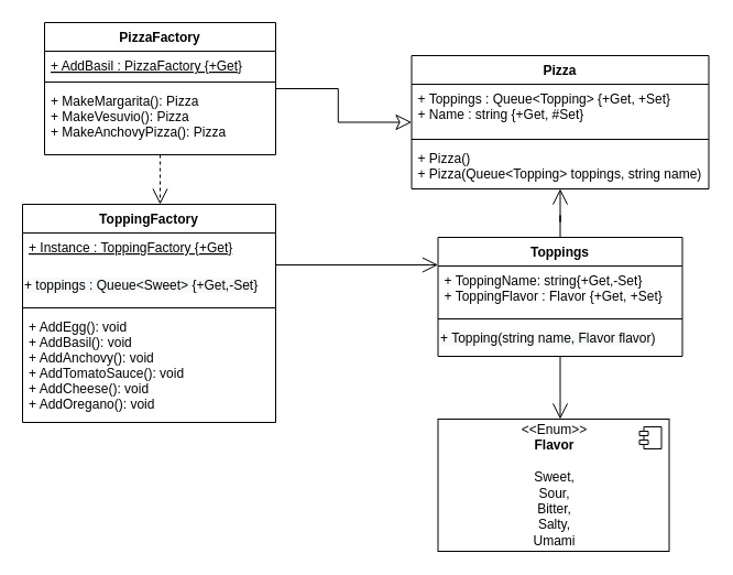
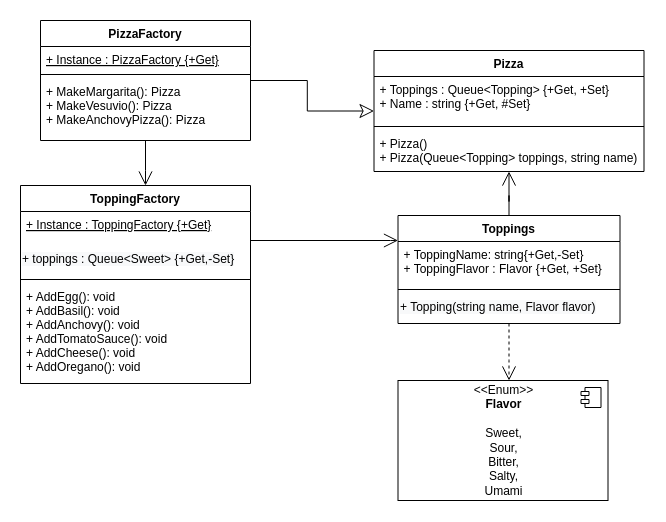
- <mxCell id="8" value="+ AddBasil : PizzaFactory {+Get}" style="text;strokeColor=none;fillColor=none;align=left;verticalAlign=top;spacingLeft=4;spacingRight=4;overflow=hidden;rotatable=0;points=[[0,0.5],[1,0.5]];portConstraint=eastwest;fontStyle=4" vertex="1" parent="7"><mxGeometry y="26" width="210" height="24" as="geometry" /></mxCell>
+ <mxCell id="8" value="+ Instance : PizzaFactory {+Get}" style="text;strokeColor=none;fillColor=none;align=left;verticalAlign=top;spacingLeft=4;spacingRight=4;overflow=hidden;rotatable=0;points=[[0,0.5],[1,0.5]];portConstraint=eastwest;fontStyle=4" vertex="1" parent="7"><mxGeometry y="26" width="210" height="24" as="geometry" /></mxCell>
- <mxCell id="6" style="edgeStyle=orthogonalEdgeStyle;rounded=0;orthogonalLoop=1;jettySize=auto;html=1;endArrow=open;endFill=0;endSize=12;dashed=1;" edge="1" parent="1" source="7" target="12"><mxGeometry relative="1" as="geometry"><Array as="points"><mxPoint x="145" y="170" /><mxPoint x="145" y="170" /></Array></mxGeometry></mxCell>
+ <mxCell id="6" style="edgeStyle=orthogonalEdgeStyle;rounded=0;orthogonalLoop=1;jettySize=auto;html=1;endArrow=open;endFill=0;endSize=12;" edge="1" parent="1" source="7" target="12"><mxGeometry relative="1" as="geometry"><Array as="points"><mxPoint x="145" y="170" /><mxPoint x="145" y="170" /></Array></mxGeometry></mxCell>
- <mxCell id="25" style="edgeStyle=orthogonalEdgeStyle;rounded=0;orthogonalLoop=1;jettySize=auto;html=1;exitX=0.5;exitY=1;exitDx=0;exitDy=0;endArrow=open;endFill=0;endSize=12;" edge="1" parent="1" source="21" target="23"><mxGeometry relative="1" as="geometry"><Array as="points"><mxPoint x="508" y="360" /><mxPoint x="508" y="360" /></Array></mxGeometry></mxCell>
+ <mxCell id="25" style="edgeStyle=orthogonalEdgeStyle;rounded=0;orthogonalLoop=1;jettySize=auto;html=1;exitX=0.5;exitY=1;exitDx=0;exitDy=0;endArrow=open;endFill=0;endSize=12;dashed=1;" edge="1" parent="1" source="21" target="23"><mxGeometry relative="1" as="geometry"><Array as="points"><mxPoint x="508" y="360" /><mxPoint x="508" y="360" /></Array></mxGeometry></mxCell>
